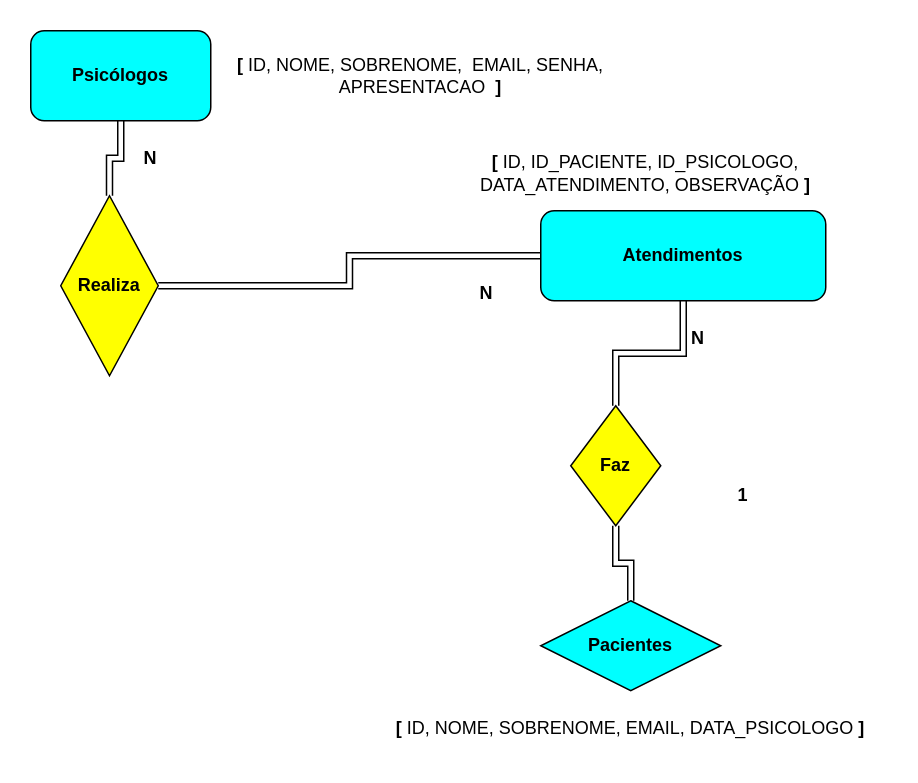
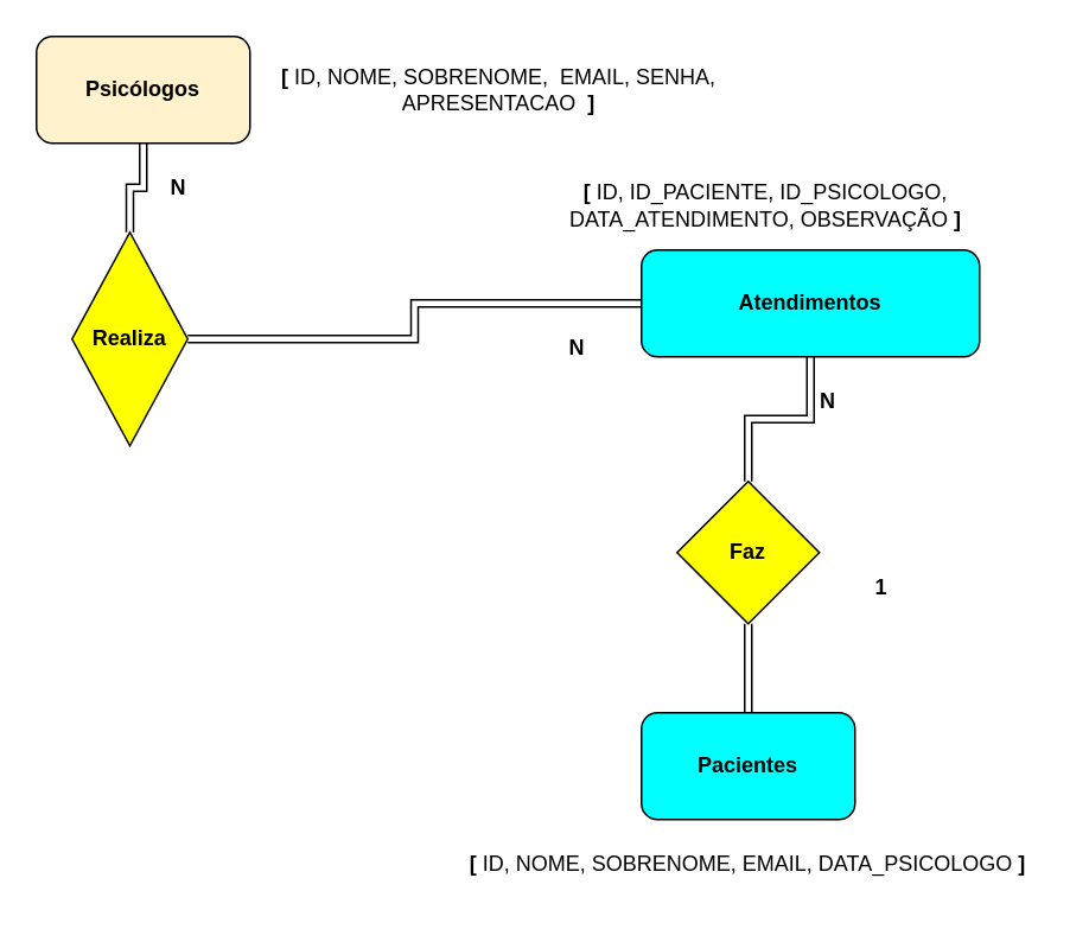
- <mxCell id="5" value="&lt;b&gt;Psicólogos&lt;/b&gt;" style="rounded=1;whiteSpace=wrap;html=1;fillColor=#00FFFF;" vertex="1" parent="1"><mxGeometry x="20" y="20" width="120" height="60" as="geometry" /></mxCell>
+ <mxCell id="5" value="&lt;b&gt;Psicólogos&lt;/b&gt;" style="rounded=1;whiteSpace=wrap;html=1;fillColor=#fff2cc;" vertex="1" parent="1"><mxGeometry x="20" y="20" width="120" height="60" as="geometry" /></mxCell>
- <mxCell id="16" value="&lt;b&gt;Faz&lt;/b&gt;" style="rhombus;whiteSpace=wrap;html=1;shadow=0;strokeColor=#000000;fillColor=#FFFF00;" vertex="1" parent="1"><mxGeometry x="380" y="270" width="60" height="80" as="geometry" /></mxCell>
+ <mxCell id="16" value="&lt;b&gt;Faz&lt;/b&gt;" style="rhombus;whiteSpace=wrap;html=1;shadow=0;strokeColor=#000000;fillColor=#FFFF00;" vertex="1" parent="1"><mxGeometry x="380" y="270" width="80" height="80" as="geometry" /></mxCell>
- <mxCell id="3" value="&lt;b&gt;Pacientes&lt;/b&gt;" style="rhombus;whiteSpace=wrap;html=1;fillColor=#00FFFF;strokeColor=#000000;shadow=0;" vertex="1" parent="1"><mxGeometry x="360" y="400" width="120" height="60" as="geometry" /></mxCell>
+ <mxCell id="3" value="&lt;b&gt;Pacientes&lt;/b&gt;" style="rounded=1;whiteSpace=wrap;html=1;fillColor=#00FFFF;strokeColor=#000000;shadow=0;" vertex="1" parent="1"><mxGeometry x="360" y="400" width="120" height="60" as="geometry" /></mxCell>
